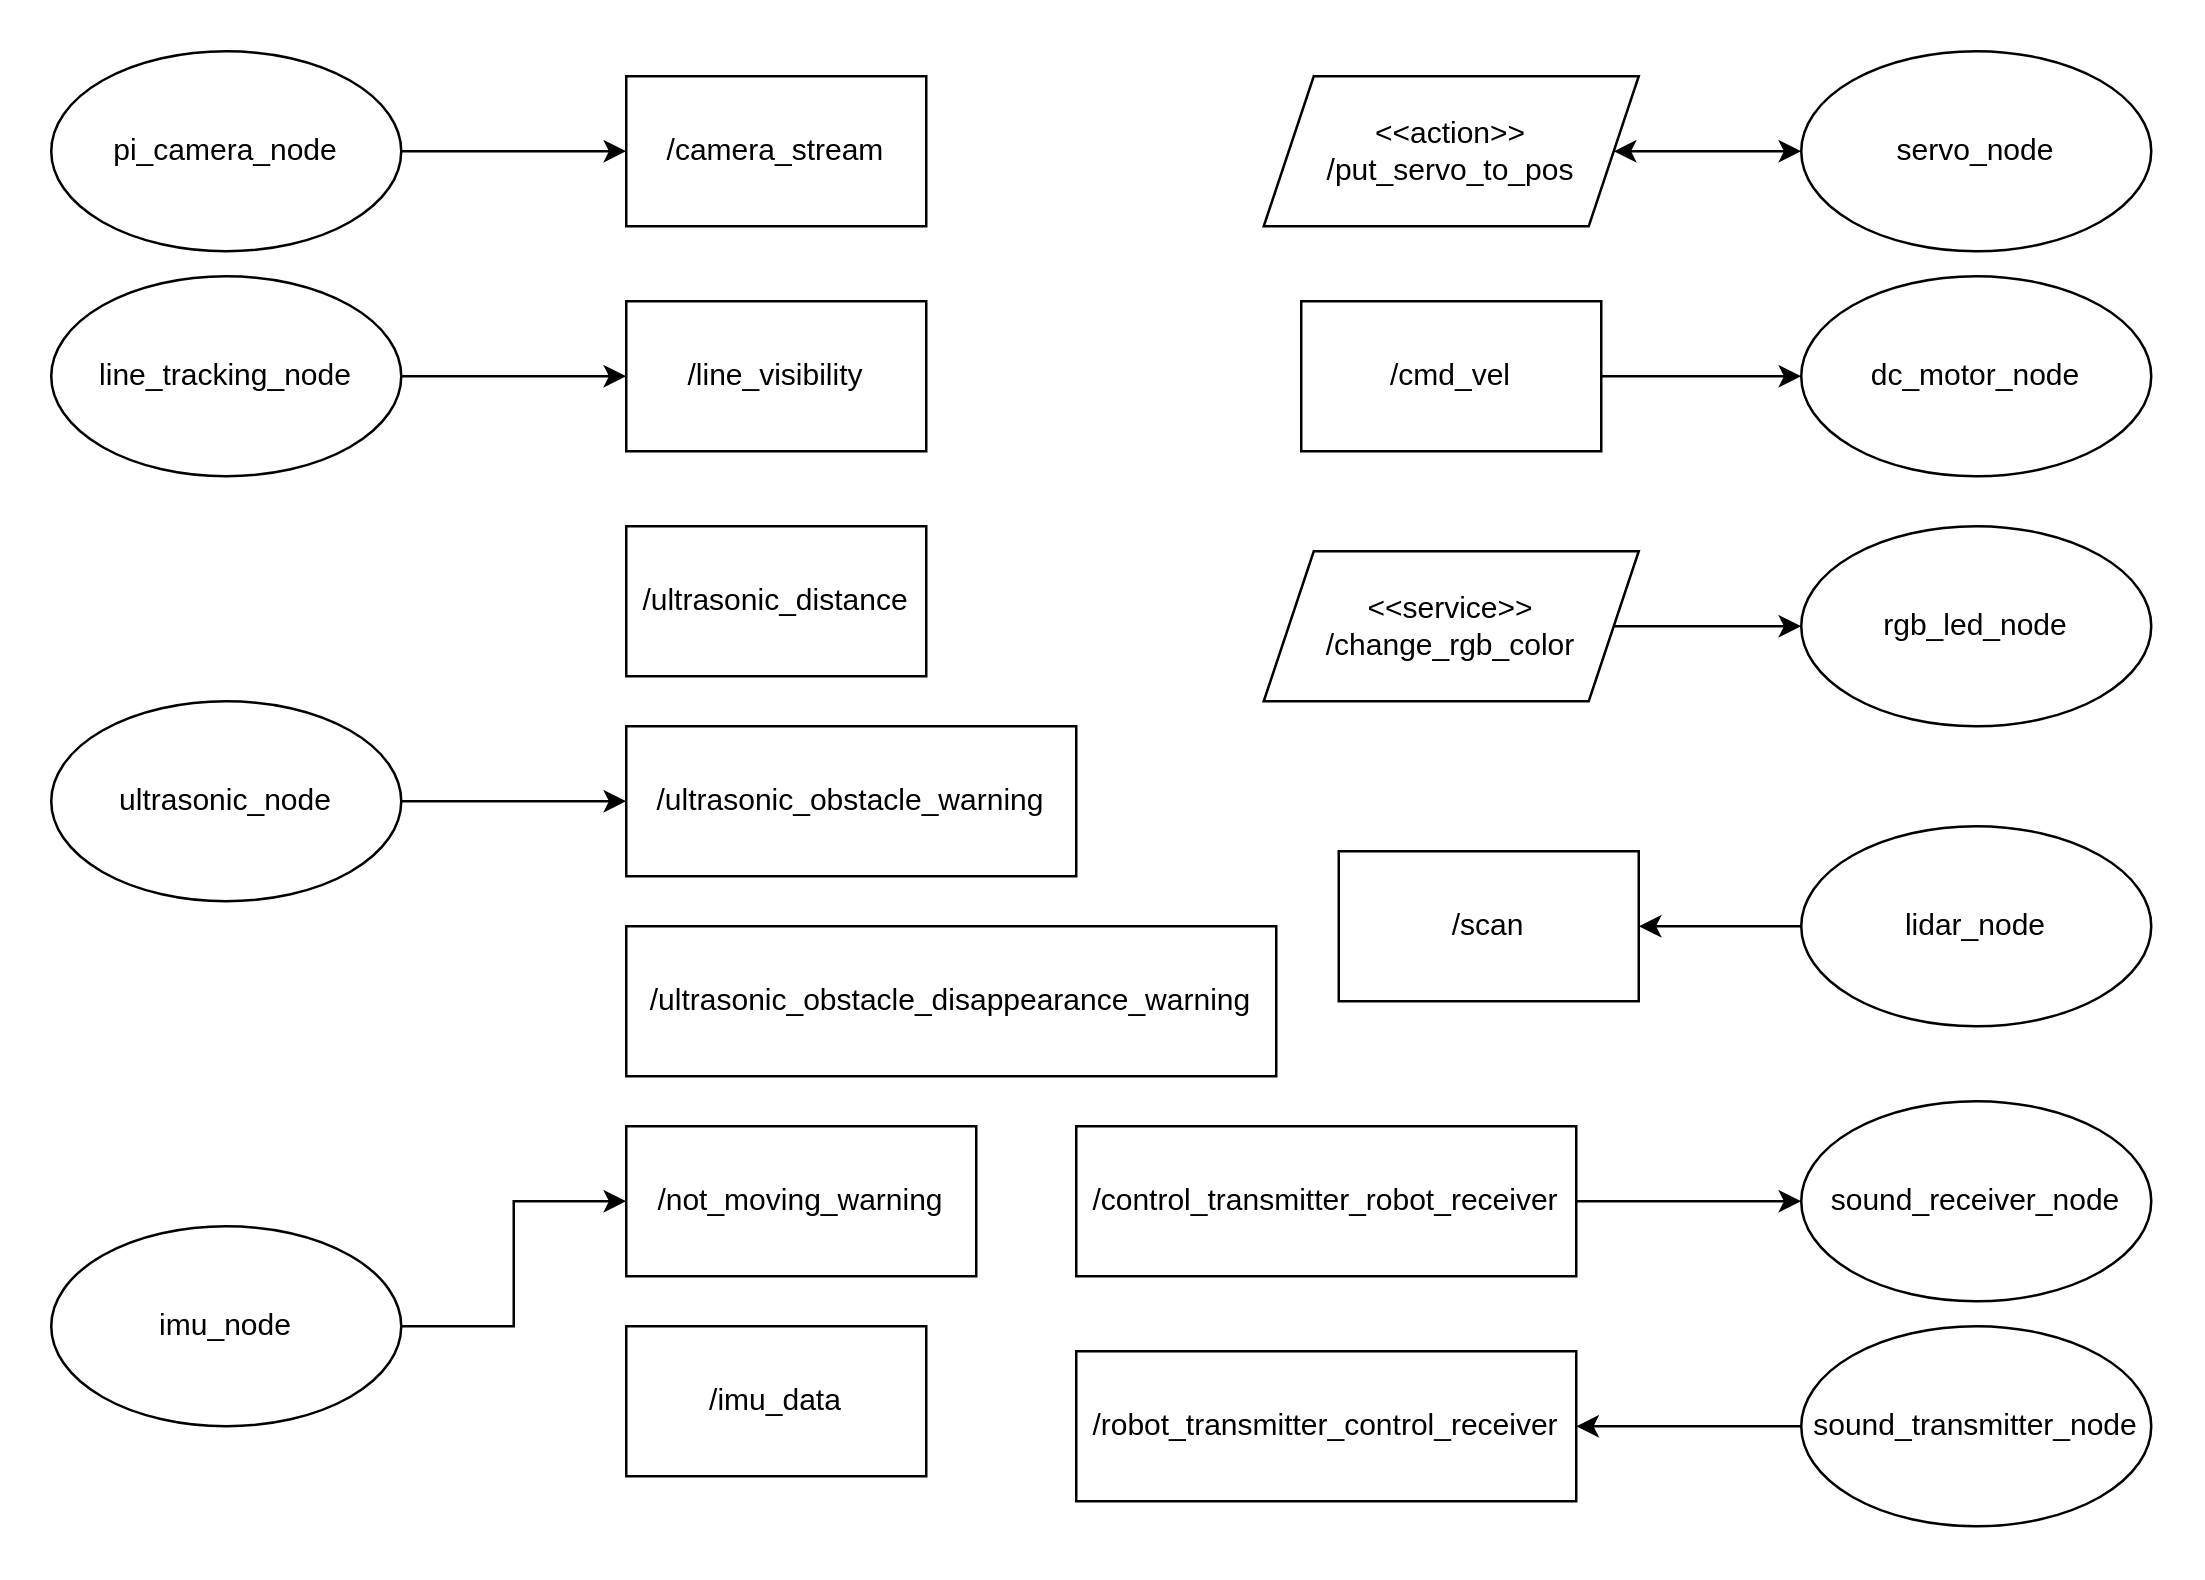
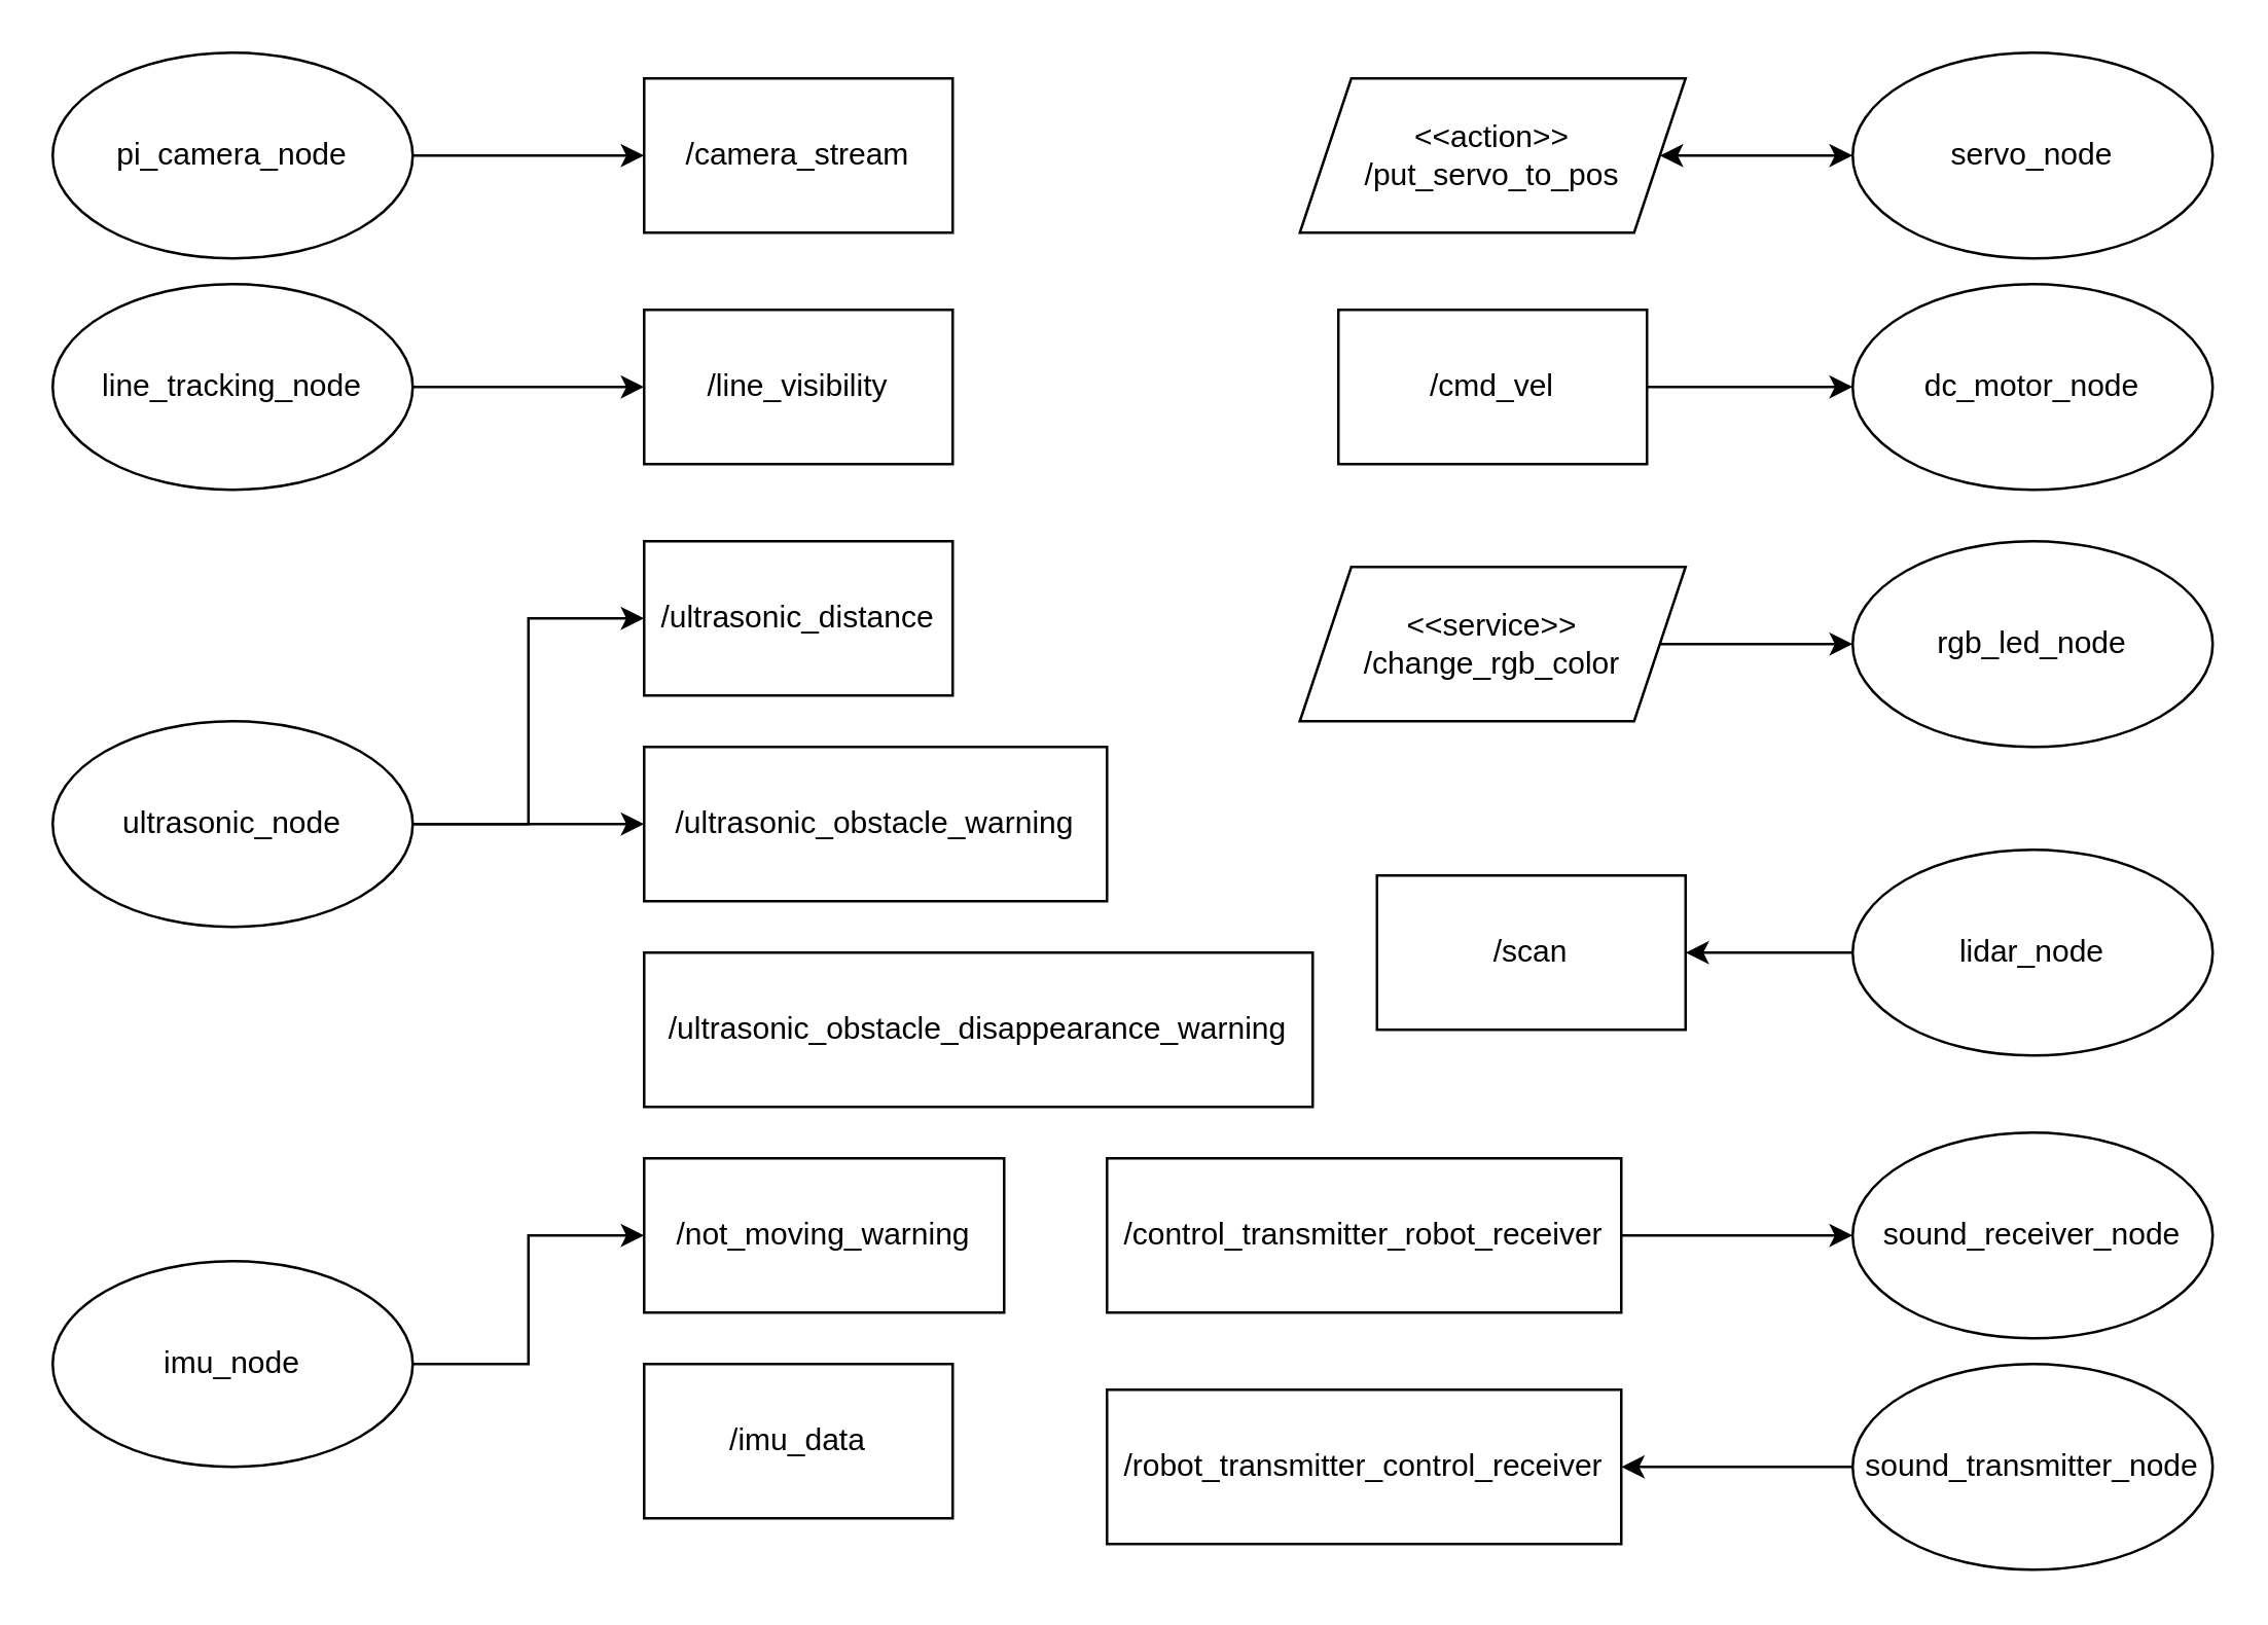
+ <mxCell id="7" style="edgeStyle=orthogonalEdgeStyle;rounded=0;orthogonalLoop=1;jettySize=auto;html=1;entryX=0;entryY=0.5;entryDx=0;entryDy=0;" edge="1" parent="1" source="9" target="20"><mxGeometry relative="1" as="geometry" /></mxCell>
